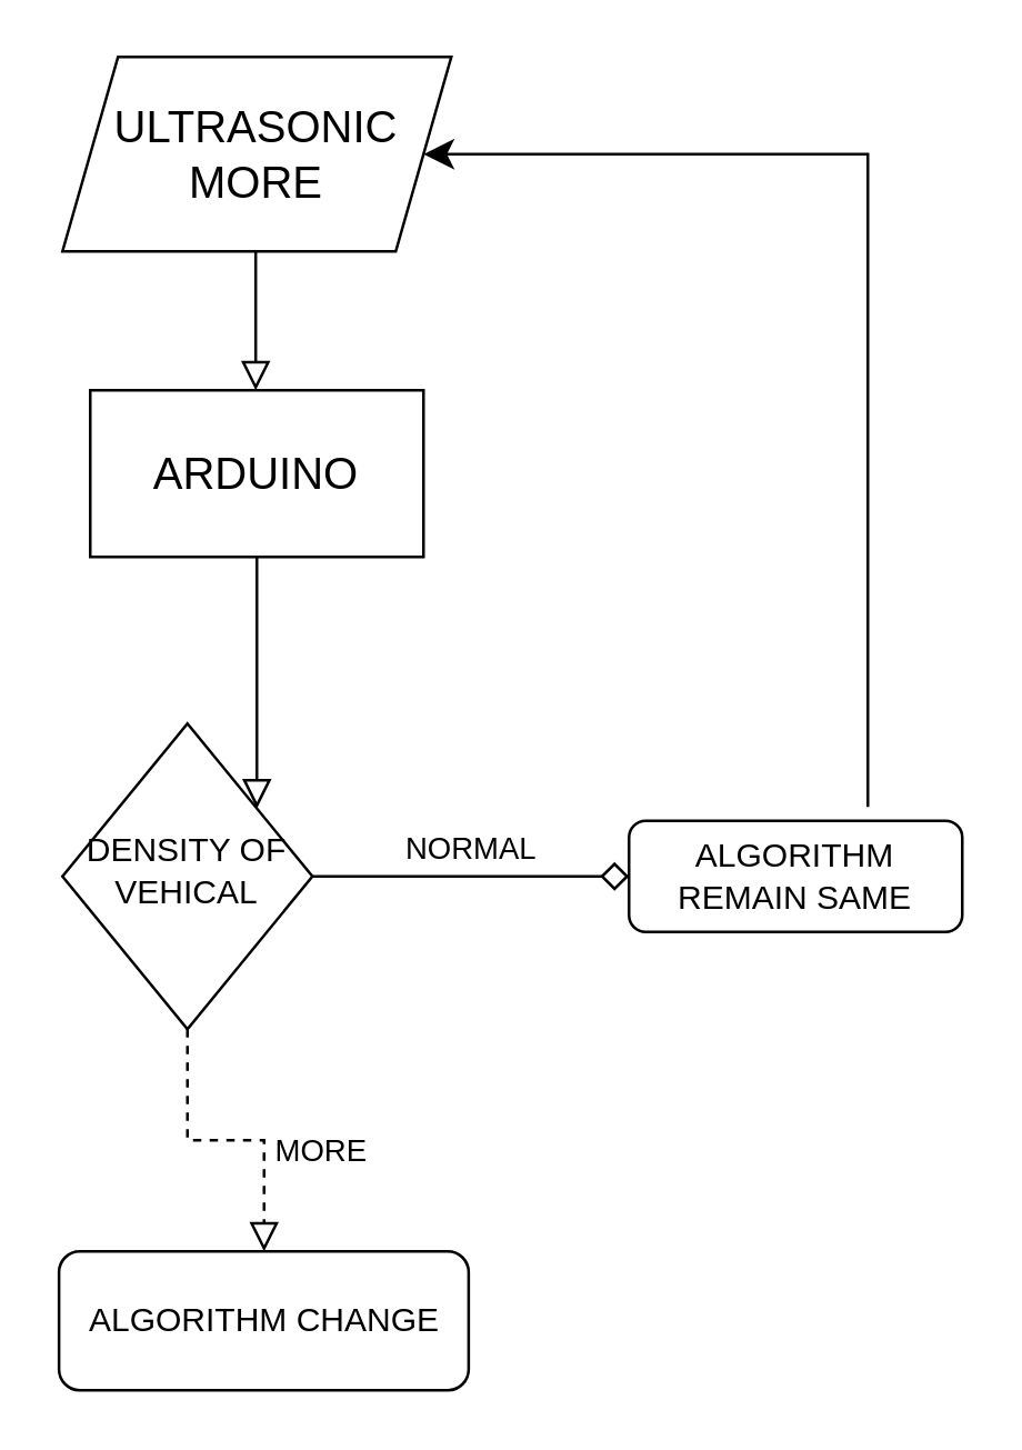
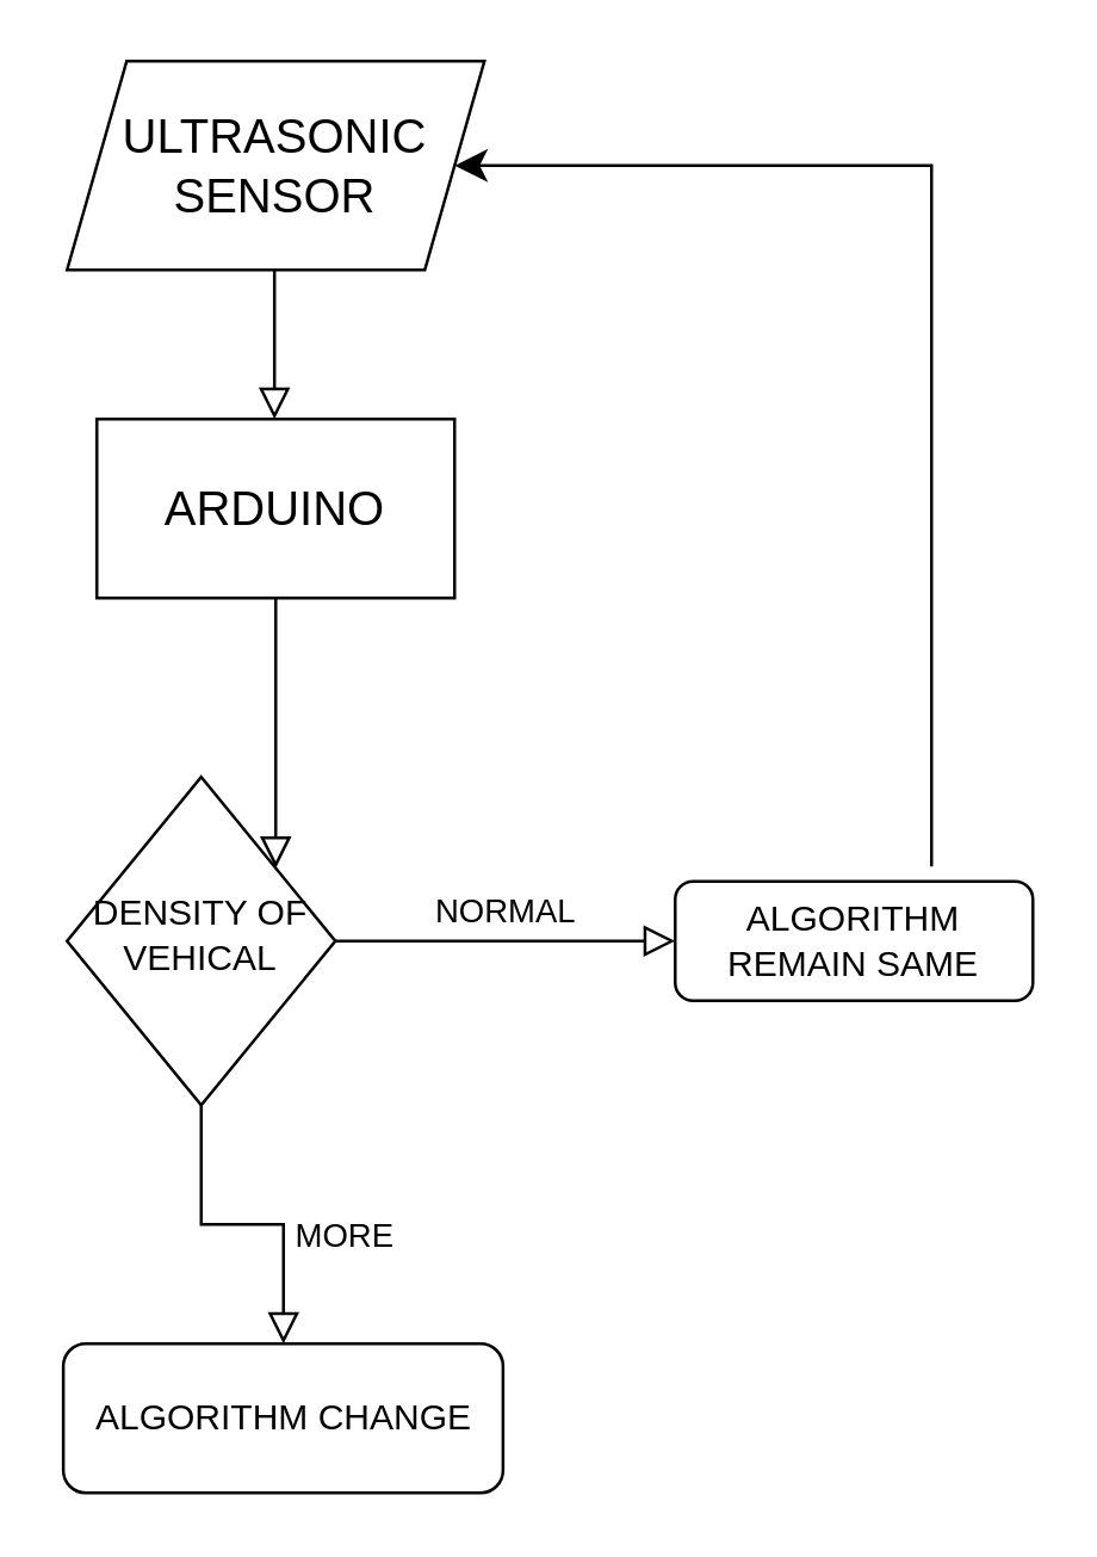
- <mxCell id="9" value="ULTRASONIC MORE" style="shape=parallelogram;perimeter=parallelogramPerimeter;whiteSpace=wrap;html=1;fixedSize=1;fontSize=16;" vertex="1" parent="1"><mxGeometry x="22" y="20" width="140" height="70" as="geometry" /></mxCell>
+ <mxCell id="9" value="ULTRASONIC SENSOR" style="shape=parallelogram;perimeter=parallelogramPerimeter;whiteSpace=wrap;html=1;fixedSize=1;fontSize=16;" vertex="1" parent="1"><mxGeometry x="22" y="20" width="140" height="70" as="geometry" /></mxCell>
- <mxCell id="5" value="NORMAL" style="edgeStyle=orthogonalEdgeStyle;rounded=0;html=1;jettySize=auto;orthogonalLoop=1;fontSize=11;endArrow=diamond;endFill=0;endSize=8;strokeWidth=1;shadow=0;labelBackgroundColor=none;" parent="1" source="6" target="8" edge="1"><mxGeometry y="10" relative="1" as="geometry"><mxPoint as="offset" /></mxGeometry></mxCell>
+ <mxCell id="5" value="NORMAL" style="edgeStyle=orthogonalEdgeStyle;rounded=0;html=1;jettySize=auto;orthogonalLoop=1;fontSize=11;endArrow=block;endFill=0;endSize=8;strokeWidth=1;shadow=0;labelBackgroundColor=none;" parent="1" source="6" target="8" edge="1"><mxGeometry y="10" relative="1" as="geometry"><mxPoint as="offset" /></mxGeometry></mxCell>
- <mxCell id="4" value="MORE" style="rounded=0;html=1;jettySize=auto;orthogonalLoop=1;fontSize=11;endArrow=block;endFill=0;endSize=8;strokeWidth=1;shadow=0;labelBackgroundColor=none;edgeStyle=orthogonalEdgeStyle;dashed=1;" parent="1" source="6" target="7" edge="1"><mxGeometry x="0.333" y="20" relative="1" as="geometry"><mxPoint as="offset" /></mxGeometry></mxCell>
+ <mxCell id="4" value="MORE" style="rounded=0;html=1;jettySize=auto;orthogonalLoop=1;fontSize=11;endArrow=block;endFill=0;endSize=8;strokeWidth=1;shadow=0;labelBackgroundColor=none;edgeStyle=orthogonalEdgeStyle;" parent="1" source="6" target="7" edge="1"><mxGeometry x="0.333" y="20" relative="1" as="geometry"><mxPoint as="offset" /></mxGeometry></mxCell>
